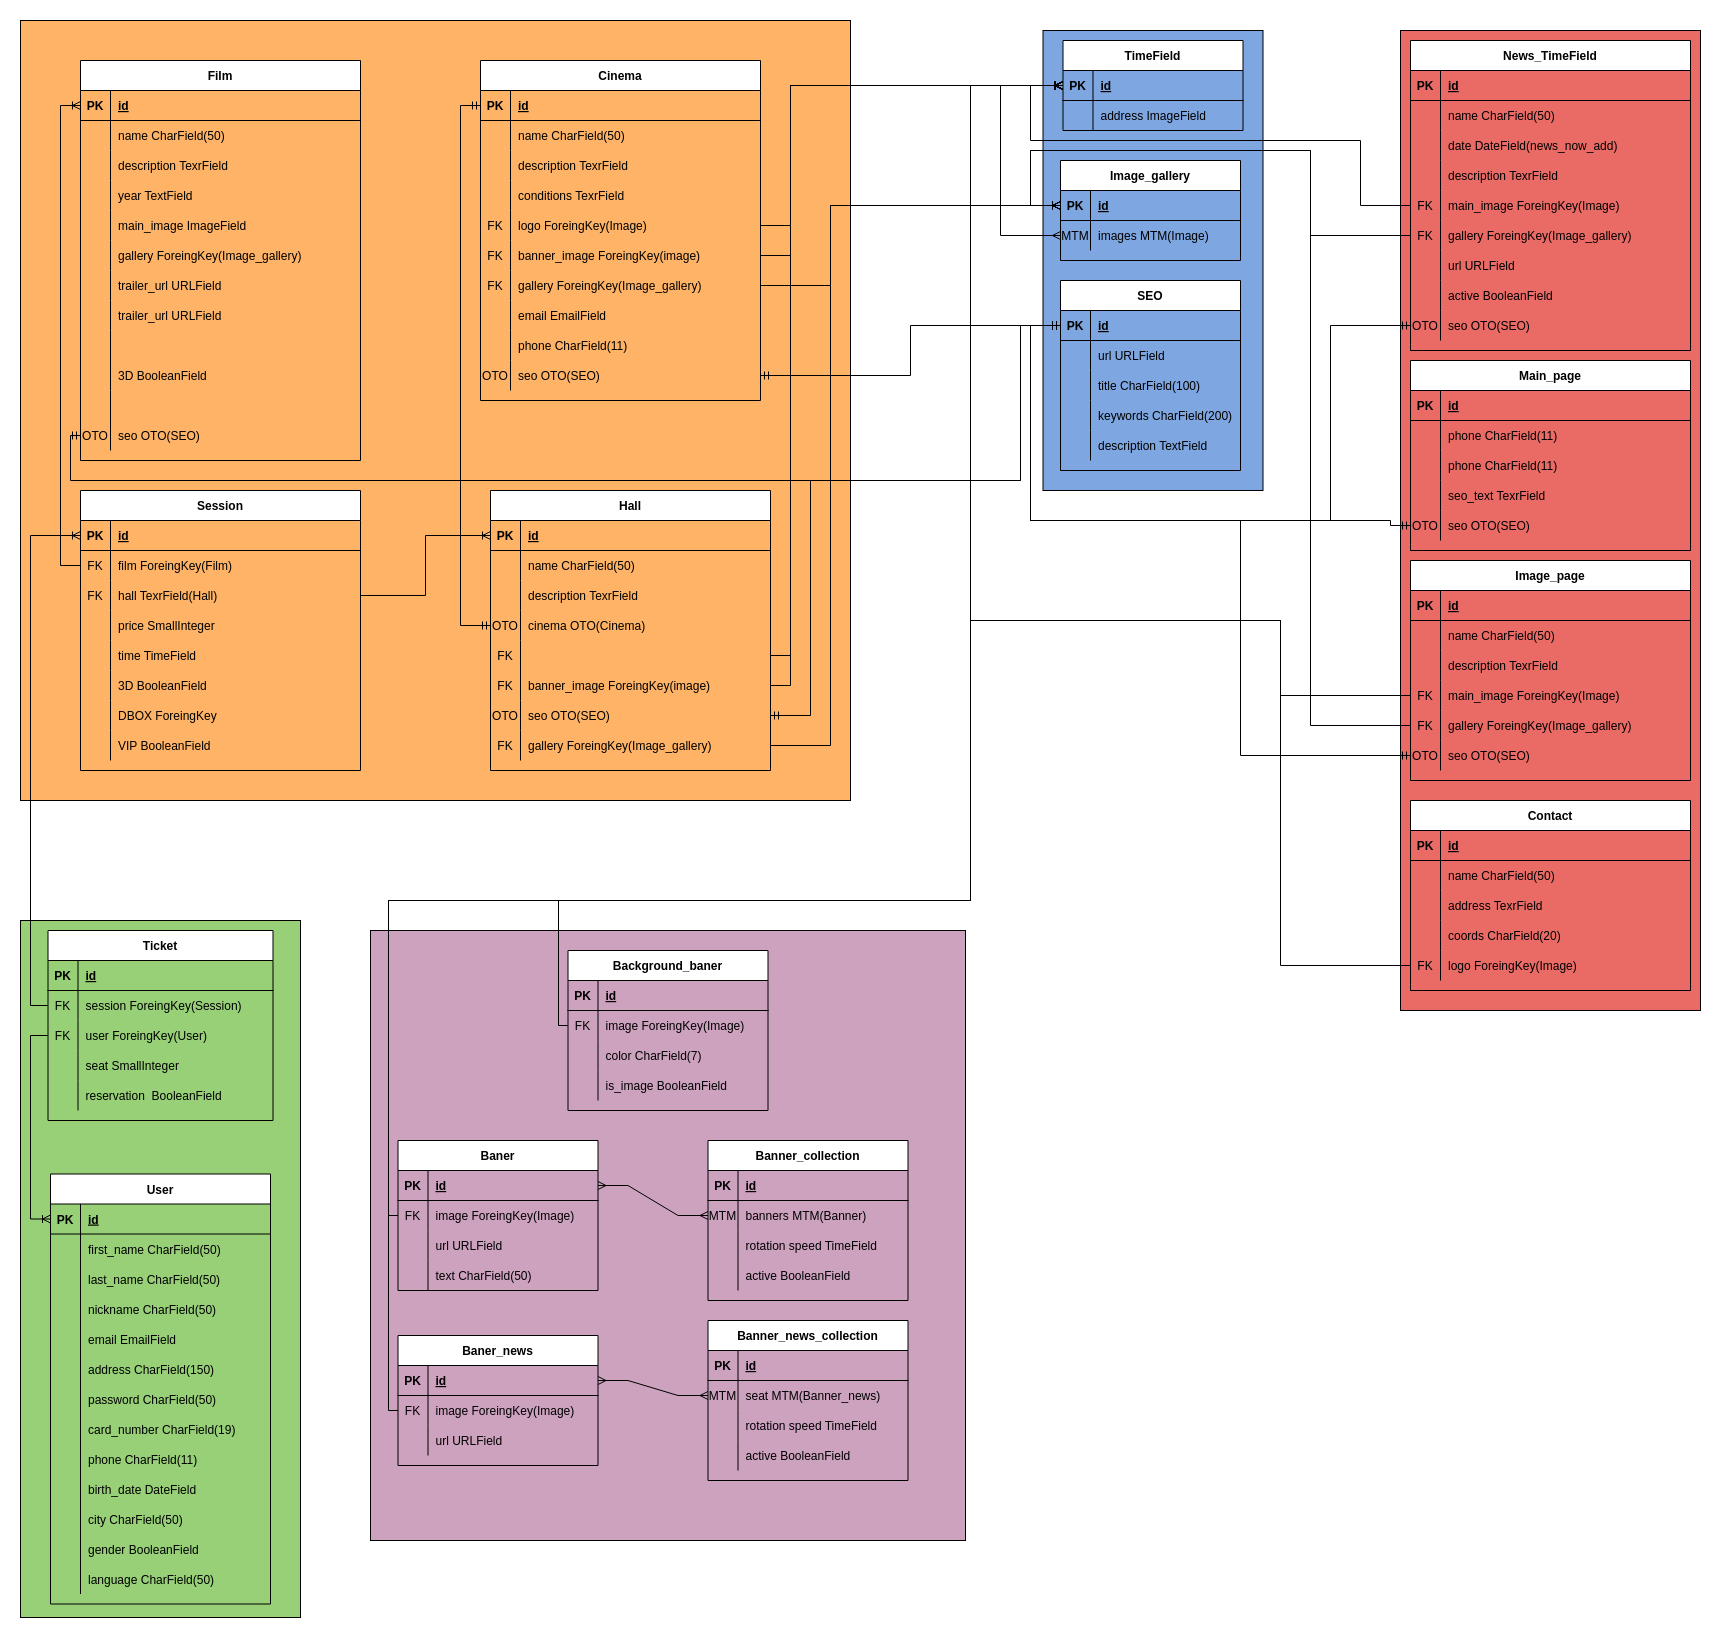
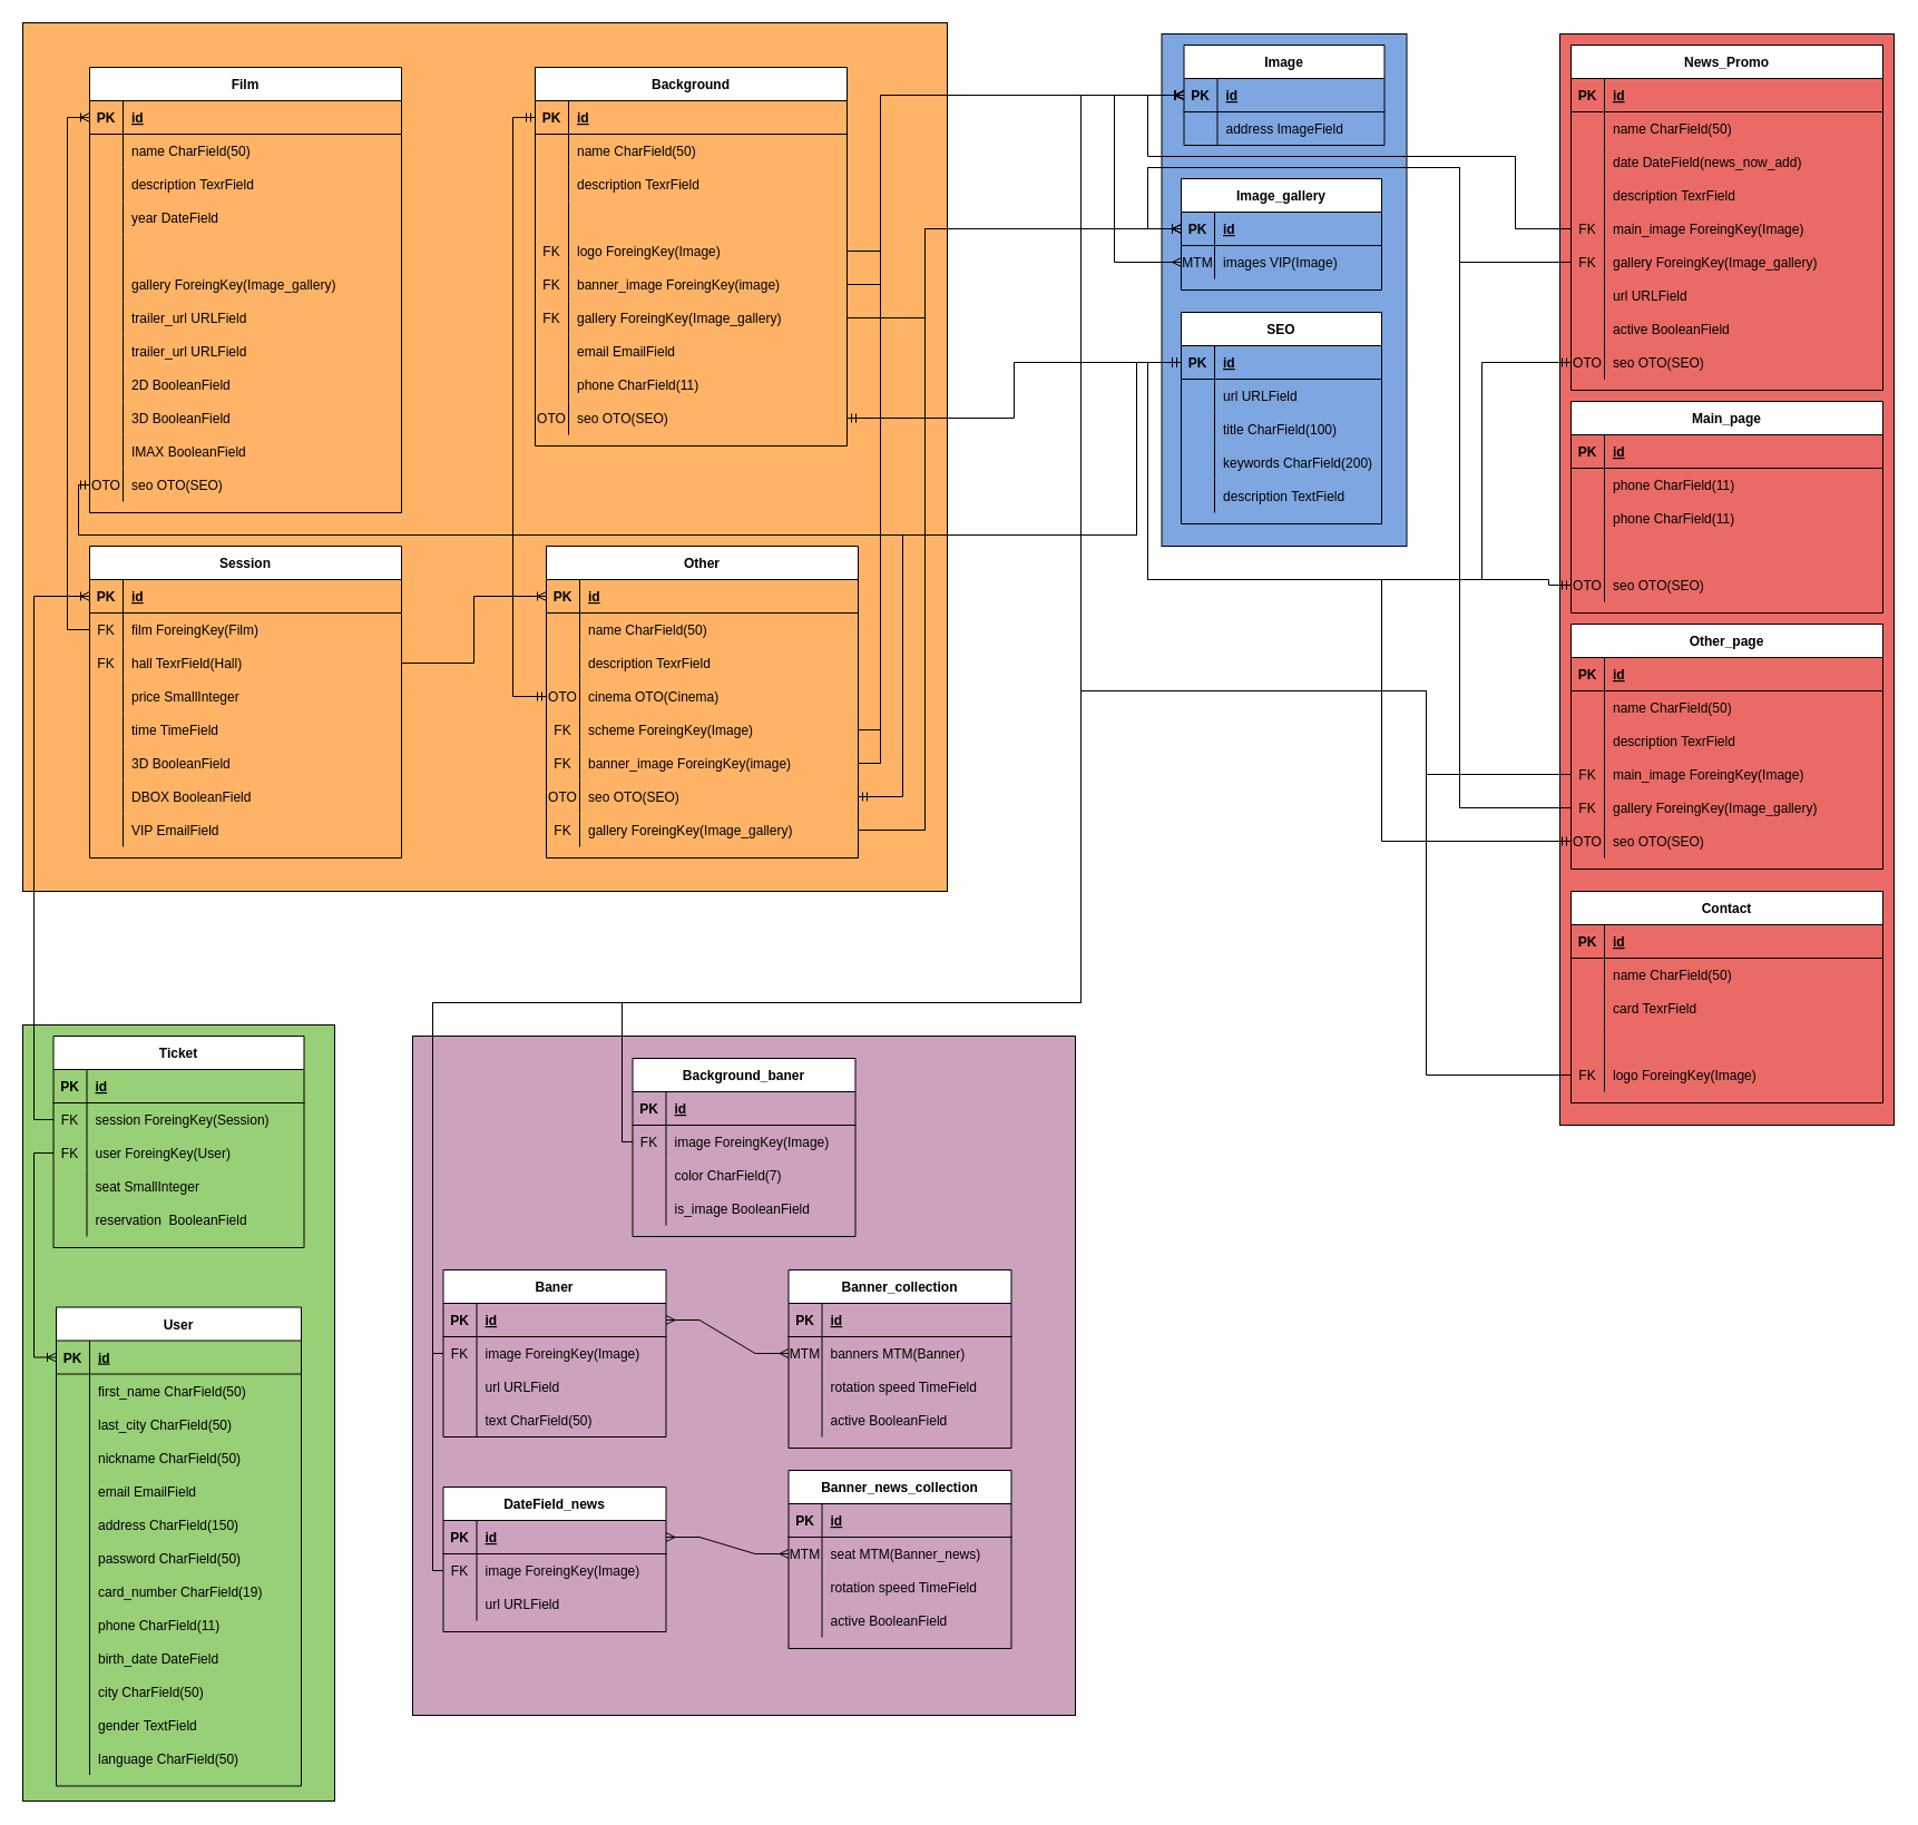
- <mxCell id="45" value="TimeField" style="shape=table;startSize=30;container=1;collapsible=1;childLayout=tableLayout;fixedRows=1;rowLines=0;fontStyle=1;align=center;resizeLast=1;" parent="1" vertex="1"><mxGeometry x="1062.5" y="40" width="180" height="90" as="geometry" /></mxCell>
+ <mxCell id="45" value="Image" style="shape=table;startSize=30;container=1;collapsible=1;childLayout=tableLayout;fixedRows=1;rowLines=0;fontStyle=1;align=center;resizeLast=1;" parent="1" vertex="1"><mxGeometry x="1062.5" y="40" width="180" height="90" as="geometry" /></mxCell>
- <mxCell id="124" value="News_TimeField" style="shape=table;startSize=30;container=1;collapsible=1;childLayout=tableLayout;fixedRows=1;rowLines=0;fontStyle=1;align=center;resizeLast=1;" parent="1" vertex="1"><mxGeometry x="1410" y="40" width="280" height="310" as="geometry" /></mxCell>
+ <mxCell id="124" value="News_Promo" style="shape=table;startSize=30;container=1;collapsible=1;childLayout=tableLayout;fixedRows=1;rowLines=0;fontStyle=1;align=center;resizeLast=1;" parent="1" vertex="1"><mxGeometry x="1410" y="40" width="280" height="310" as="geometry" /></mxCell>
- <mxCell id="52" value="Cinema" style="shape=table;startSize=30;container=1;collapsible=1;childLayout=tableLayout;fixedRows=1;rowLines=0;fontStyle=1;align=center;resizeLast=1;" parent="1" vertex="1"><mxGeometry x="480" y="60" width="280" height="340" as="geometry" /></mxCell>
+ <mxCell id="52" value="Background" style="shape=table;startSize=30;container=1;collapsible=1;childLayout=tableLayout;fixedRows=1;rowLines=0;fontStyle=1;align=center;resizeLast=1;" parent="1" vertex="1"><mxGeometry x="480" y="60" width="280" height="340" as="geometry" /></mxCell>
- <mxCell id="20" value="year TextField" style="shape=partialRectangle;overflow=hidden;connectable=0;fillColor=none;top=0;left=0;bottom=0;right=0;align=left;spacingLeft=6;" parent="18" vertex="1"><mxGeometry x="30" width="250" height="30" as="geometry"><mxRectangle width="250" height="30" as="alternateBounds" /></mxGeometry></mxCell>
+ <mxCell id="20" value="year DateField" style="shape=partialRectangle;overflow=hidden;connectable=0;fillColor=none;top=0;left=0;bottom=0;right=0;align=left;spacingLeft=6;" parent="18" vertex="1"><mxGeometry x="30" width="250" height="30" as="geometry"><mxRectangle width="250" height="30" as="alternateBounds" /></mxGeometry></mxCell>
- <mxCell id="64" value="conditions TexrField" style="shape=partialRectangle;overflow=hidden;connectable=0;fillColor=none;top=0;left=0;bottom=0;right=0;align=left;spacingLeft=6;" parent="62" vertex="1"><mxGeometry x="30" width="250" height="30" as="geometry"><mxRectangle width="250" height="30" as="alternateBounds" /></mxGeometry></mxCell>
- <mxCell id="23" value="main_image ImageField" style="shape=partialRectangle;overflow=hidden;connectable=0;fillColor=none;top=0;left=0;bottom=0;right=0;align=left;spacingLeft=6;" parent="21" vertex="1"><mxGeometry x="30" width="250" height="30" as="geometry"><mxRectangle width="250" height="30" as="alternateBounds" /></mxGeometry></mxCell>
- <mxCell id="249" value="images MTM(Image)" style="shape=partialRectangle;connectable=0;fillColor=none;top=0;left=0;bottom=0;right=0;align=left;spacingLeft=6;overflow=hidden;" parent="247" vertex="1"><mxGeometry x="30" width="150" height="30" as="geometry"><mxRectangle width="150" height="30" as="alternateBounds" /></mxGeometry></mxCell>
+ <mxCell id="249" value="images VIP(Image)" style="shape=partialRectangle;connectable=0;fillColor=none;top=0;left=0;bottom=0;right=0;align=left;spacingLeft=6;overflow=hidden;" parent="247" vertex="1"><mxGeometry x="30" width="150" height="30" as="geometry"><mxRectangle width="150" height="30" as="alternateBounds" /></mxGeometry></mxCell>
+ <mxCell id="35" value="2D BooleanField" style="shape=partialRectangle;overflow=hidden;connectable=0;fillColor=none;top=0;left=0;bottom=0;right=0;align=left;spacingLeft=6;" parent="33" vertex="1"><mxGeometry x="30" width="250" height="30" as="geometry"><mxRectangle width="250" height="30" as="alternateBounds" /></mxGeometry></mxCell>
+ <mxCell id="41" value="IMAX BooleanField" style="shape=partialRectangle;overflow=hidden;connectable=0;fillColor=none;top=0;left=0;bottom=0;right=0;align=left;spacingLeft=6;" parent="39" vertex="1"><mxGeometry x="30" width="250" height="30" as="geometry"><mxRectangle width="250" height="30" as="alternateBounds" /></mxGeometry></mxCell>
- <mxCell id="204" value="seo_text TexrField" style="shape=partialRectangle;overflow=hidden;connectable=0;fillColor=none;top=0;left=0;bottom=0;right=0;align=left;spacingLeft=6;" parent="202" vertex="1"><mxGeometry x="30" width="250" height="30" as="geometry"><mxRectangle width="250" height="30" as="alternateBounds" /></mxGeometry></mxCell>
- <mxCell id="99" value="Hall" style="shape=table;startSize=30;container=1;collapsible=1;childLayout=tableLayout;fixedRows=1;rowLines=0;fontStyle=1;align=center;resizeLast=1;" parent="1" vertex="1"><mxGeometry x="490" y="490" width="280" height="280" as="geometry" /></mxCell>
+ <mxCell id="99" value="Other" style="shape=table;startSize=30;container=1;collapsible=1;childLayout=tableLayout;fixedRows=1;rowLines=0;fontStyle=1;align=center;resizeLast=1;" parent="1" vertex="1"><mxGeometry x="490" y="490" width="280" height="280" as="geometry" /></mxCell>
- <mxCell id="208" value="Image_page" style="shape=table;startSize=30;container=1;collapsible=1;childLayout=tableLayout;fixedRows=1;rowLines=0;fontStyle=1;align=center;resizeLast=1;" parent="1" vertex="1"><mxGeometry x="1410" y="560" width="280" height="220" as="geometry" /></mxCell>
+ <mxCell id="208" value="Other_page" style="shape=table;startSize=30;container=1;collapsible=1;childLayout=tableLayout;fixedRows=1;rowLines=0;fontStyle=1;align=center;resizeLast=1;" parent="1" vertex="1"><mxGeometry x="1410" y="560" width="280" height="220" as="geometry" /></mxCell>
+ <mxCell id="114" value=" scheme ForeingKey(Image)" style="shape=partialRectangle;overflow=hidden;connectable=0;fillColor=none;top=0;left=0;bottom=0;right=0;align=left;spacingLeft=6;" parent="112" vertex="1"><mxGeometry x="30" width="250" height="30" as="geometry"><mxRectangle width="250" height="30" as="alternateBounds" /></mxGeometry></mxCell>
- <mxCell id="296" value="DBOX ForeingKey" style="shape=partialRectangle;connectable=0;fillColor=none;top=0;left=0;bottom=0;right=0;align=left;spacingLeft=6;overflow=hidden;" parent="294" vertex="1"><mxGeometry x="30" width="250" height="30" as="geometry"><mxRectangle width="250" height="30" as="alternateBounds" /></mxGeometry></mxCell>
+ <mxCell id="296" value="DBOX BooleanField" style="shape=partialRectangle;connectable=0;fillColor=none;top=0;left=0;bottom=0;right=0;align=left;spacingLeft=6;overflow=hidden;" parent="294" vertex="1"><mxGeometry x="30" width="250" height="30" as="geometry"><mxRectangle width="250" height="30" as="alternateBounds" /></mxGeometry></mxCell>
- <mxCell id="299" value="VIP BooleanField" style="shape=partialRectangle;connectable=0;fillColor=none;top=0;left=0;bottom=0;right=0;align=left;spacingLeft=6;overflow=hidden;" parent="297" vertex="1"><mxGeometry x="30" width="250" height="30" as="geometry"><mxRectangle width="250" height="30" as="alternateBounds" /></mxGeometry></mxCell>
+ <mxCell id="299" value="VIP EmailField" style="shape=partialRectangle;connectable=0;fillColor=none;top=0;left=0;bottom=0;right=0;align=left;spacingLeft=6;overflow=hidden;" parent="297" vertex="1"><mxGeometry x="30" width="250" height="30" as="geometry"><mxRectangle width="250" height="30" as="alternateBounds" /></mxGeometry></mxCell>
- <mxCell id="236" value="address TexrField" style="shape=partialRectangle;overflow=hidden;connectable=0;fillColor=none;top=0;left=0;bottom=0;right=0;align=left;spacingLeft=6;" parent="234" vertex="1"><mxGeometry x="30" width="250" height="30" as="geometry"><mxRectangle width="250" height="30" as="alternateBounds" /></mxGeometry></mxCell>
+ <mxCell id="236" value="card TexrField" style="shape=partialRectangle;overflow=hidden;connectable=0;fillColor=none;top=0;left=0;bottom=0;right=0;align=left;spacingLeft=6;" parent="234" vertex="1"><mxGeometry x="30" width="250" height="30" as="geometry"><mxRectangle width="250" height="30" as="alternateBounds" /></mxGeometry></mxCell>
- <mxCell id="239" value=" coords CharField(20)" style="shape=partialRectangle;overflow=hidden;connectable=0;fillColor=none;top=0;left=0;bottom=0;right=0;align=left;spacingLeft=6;" parent="237" vertex="1"><mxGeometry x="30" width="250" height="30" as="geometry"><mxRectangle width="250" height="30" as="alternateBounds" /></mxGeometry></mxCell>
- <mxCell id="161" value="last_name CharField(50)" style="shape=partialRectangle;connectable=0;fillColor=none;top=0;left=0;bottom=0;right=0;align=left;spacingLeft=6;overflow=hidden;" parent="159" vertex="1"><mxGeometry x="30" width="190" height="30" as="geometry"><mxRectangle width="190" height="30" as="alternateBounds" /></mxGeometry></mxCell>
+ <mxCell id="161" value="last_city CharField(50)" style="shape=partialRectangle;connectable=0;fillColor=none;top=0;left=0;bottom=0;right=0;align=left;spacingLeft=6;overflow=hidden;" parent="159" vertex="1"><mxGeometry x="30" width="190" height="30" as="geometry"><mxRectangle width="190" height="30" as="alternateBounds" /></mxGeometry></mxCell>
- <mxCell id="313" value="Baner_news" style="shape=table;startSize=30;container=1;collapsible=1;childLayout=tableLayout;fixedRows=1;rowLines=0;fontStyle=1;align=center;resizeLast=1;" parent="1" vertex="1"><mxGeometry x="397.5" y="1335" width="200" height="130" as="geometry" /></mxCell>
+ <mxCell id="313" value="DateField_news" style="shape=table;startSize=30;container=1;collapsible=1;childLayout=tableLayout;fixedRows=1;rowLines=0;fontStyle=1;align=center;resizeLast=1;" parent="1" vertex="1"><mxGeometry x="397.5" y="1335" width="200" height="130" as="geometry" /></mxCell>
- <mxCell id="188" value="gender BooleanField" style="shape=partialRectangle;connectable=0;fillColor=none;top=0;left=0;bottom=0;right=0;align=left;spacingLeft=6;overflow=hidden;" parent="186" vertex="1"><mxGeometry x="30" width="190" height="30" as="geometry"><mxRectangle width="190" height="30" as="alternateBounds" /></mxGeometry></mxCell>
+ <mxCell id="188" value="gender TextField" style="shape=partialRectangle;connectable=0;fillColor=none;top=0;left=0;bottom=0;right=0;align=left;spacingLeft=6;overflow=hidden;" parent="186" vertex="1"><mxGeometry x="30" width="190" height="30" as="geometry"><mxRectangle width="190" height="30" as="alternateBounds" /></mxGeometry></mxCell>
